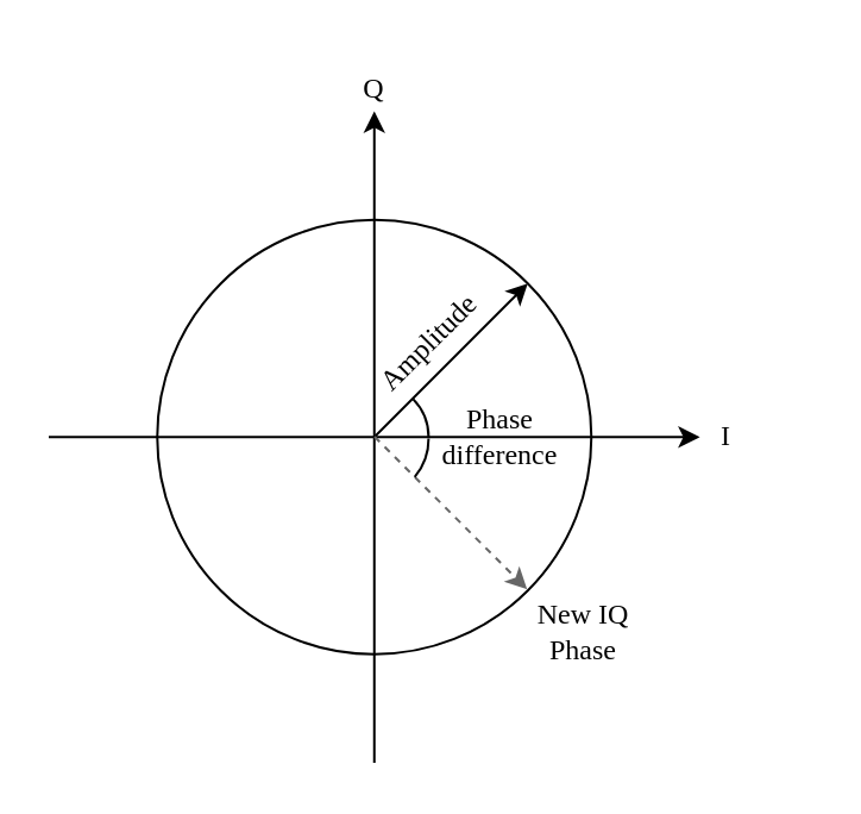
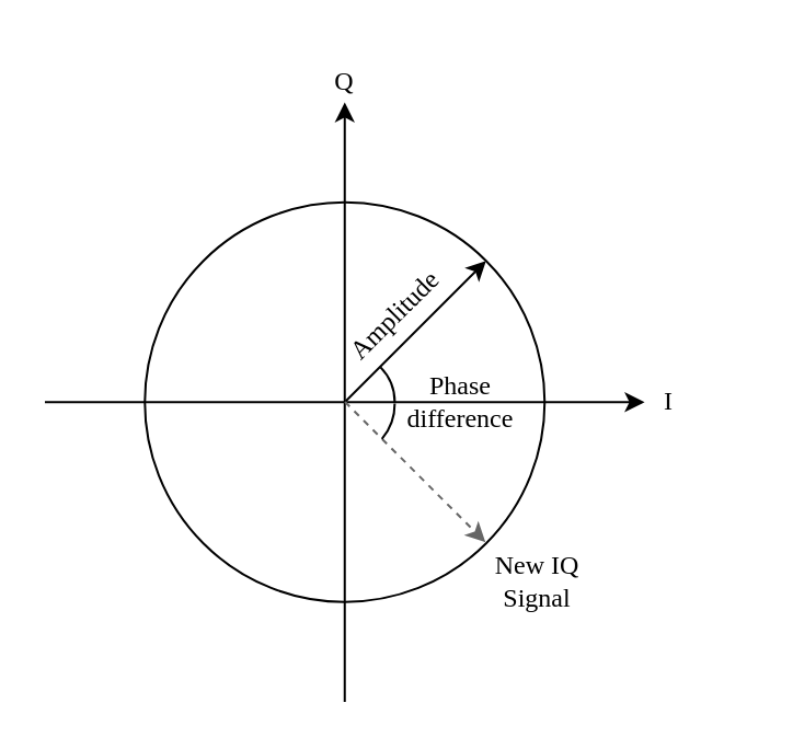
- <mxCell id="13" value="&lt;font data-font-src=&quot;https://sourceforge.net/projects/cm-unicode/&quot; face=&quot;Modern&quot;&gt;New IQ Phase&lt;/font&gt;" style="text;html=1;align=center;verticalAlign=middle;whiteSpace=wrap;rounded=0;" vertex="1" parent="1"><mxGeometry x="220" y="250" width="50" height="30" as="geometry" /></mxCell>
+ <mxCell id="13" value="&lt;font data-font-src=&quot;https://sourceforge.net/projects/cm-unicode/&quot; face=&quot;Modern&quot;&gt;New IQ Signal&lt;/font&gt;" style="text;html=1;align=center;verticalAlign=middle;whiteSpace=wrap;rounded=0;" vertex="1" parent="1"><mxGeometry x="220" y="250" width="50" height="30" as="geometry" /></mxCell>
